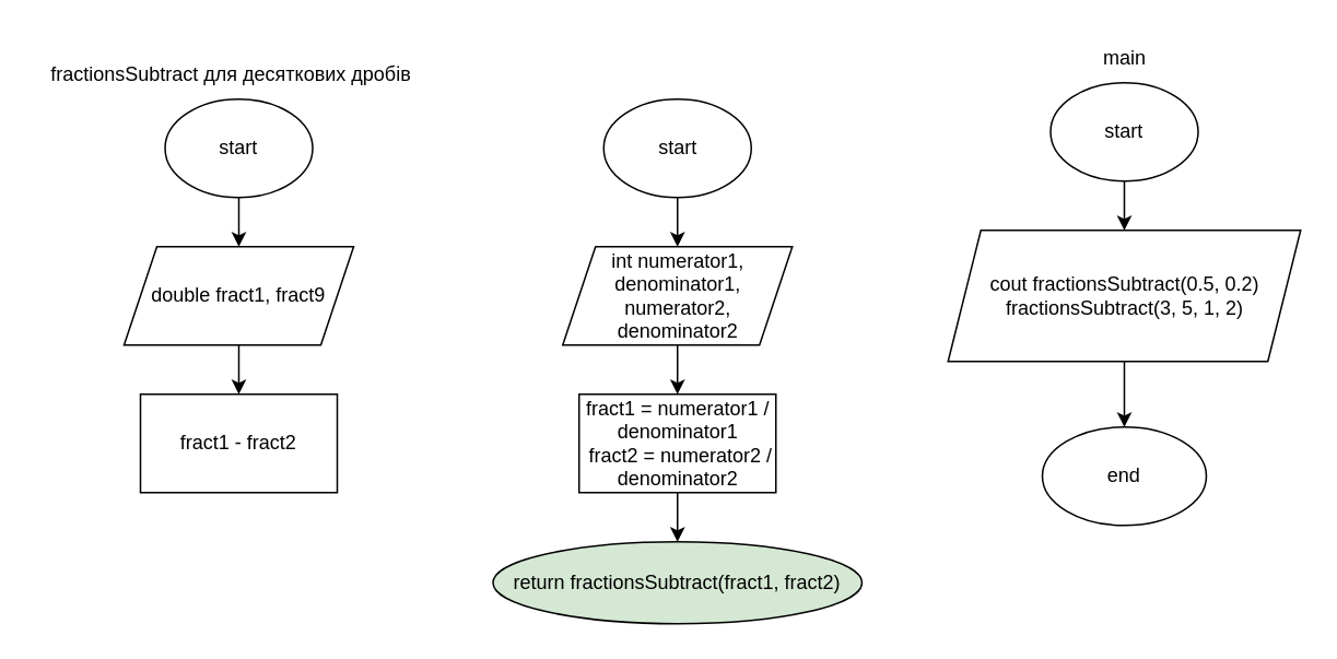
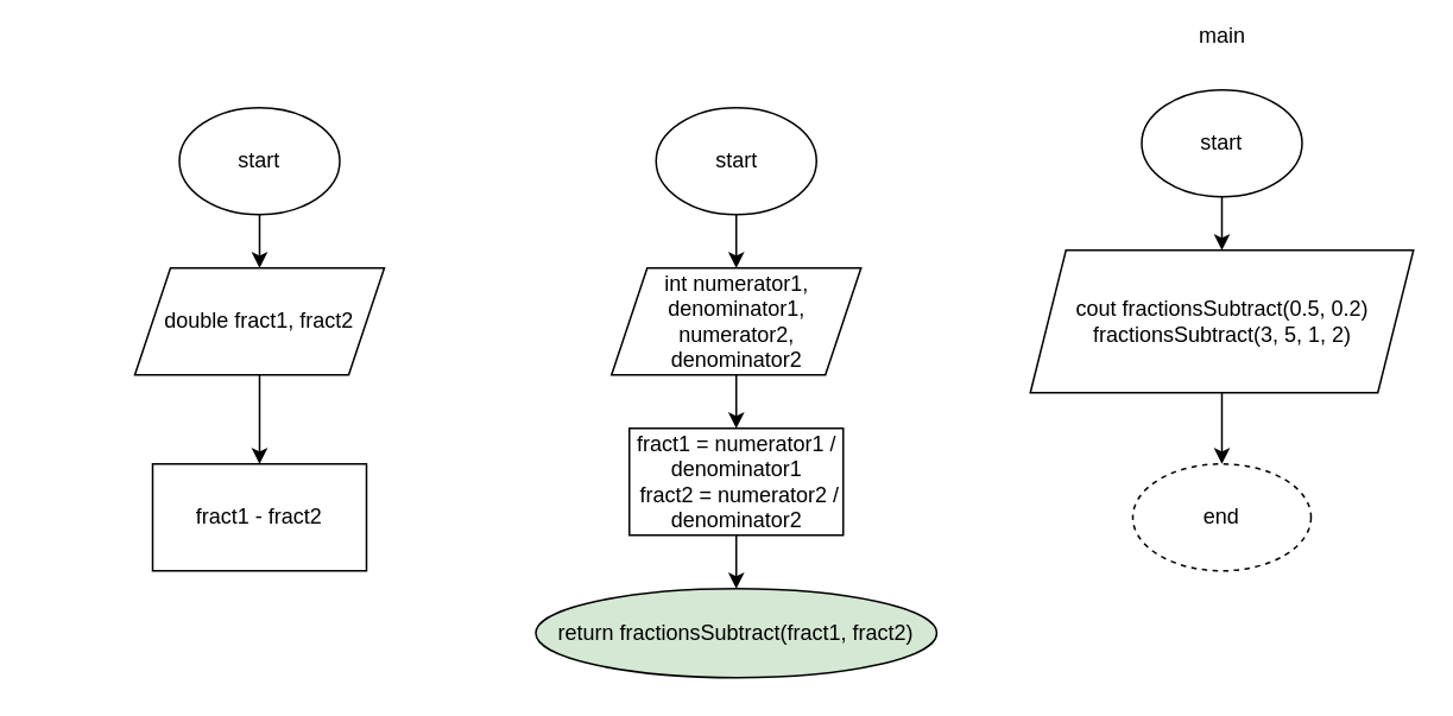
- <mxCell id="17" value="main" style="text;html=1;align=center;verticalAlign=middle;resizable=0;points=[];autosize=1;strokeColor=none;fillColor=none;" vertex="1" parent="1"><mxGeometry x="660" y="20" width="50" height="30" as="geometry" /></mxCell>
+ <mxCell id="17" value="main" style="text;html=1;align=center;verticalAlign=middle;resizable=0;points=[];autosize=1;strokeColor=none;fillColor=none;" vertex="1" parent="1"><mxGeometry x="660" y="5" width="50" height="30" as="geometry" /></mxCell>
- <mxCell id="6" value="fractionsSubtract для десяткових дробів" style="text;html=1;align=center;verticalAlign=middle;resizable=0;points=[];autosize=1;strokeColor=none;fillColor=none;" vertex="1" parent="1"><mxGeometry x="20" y="30" width="240" height="30" as="geometry" /></mxCell>
- <mxCell id="8" value="double fract1, fract9" style="shape=parallelogram;perimeter=parallelogramPerimeter;whiteSpace=wrap;html=1;fixedSize=1;" vertex="1" parent="1"><mxGeometry x="75" y="150" width="140" height="60" as="geometry" /></mxCell>
+ <mxCell id="8" value="double fract1, fract2" style="shape=parallelogram;perimeter=parallelogramPerimeter;whiteSpace=wrap;html=1;fixedSize=1;" vertex="1" parent="1"><mxGeometry x="75" y="150" width="140" height="60" as="geometry" /></mxCell>
- <mxCell id="9" value="fract1 - fract2" style="rounded=0;whiteSpace=wrap;html=1;" vertex="1" parent="1"><mxGeometry x="85" y="240" width="120" height="60" as="geometry" /></mxCell>
+ <mxCell id="9" value="fract1 - fract2" style="rounded=0;whiteSpace=wrap;html=1;" vertex="1" parent="1"><mxGeometry x="85" y="260" width="120" height="60" as="geometry" /></mxCell>
- <mxCell id="20" value="end" style="ellipse;whiteSpace=wrap;html=1;" vertex="1" parent="1"><mxGeometry x="635" y="260" width="100" height="60" as="geometry" /></mxCell>
+ <mxCell id="20" value="end" style="ellipse;whiteSpace=wrap;html=1;dashed=1;" vertex="1" parent="1"><mxGeometry x="635" y="260" width="100" height="60" as="geometry" /></mxCell>
